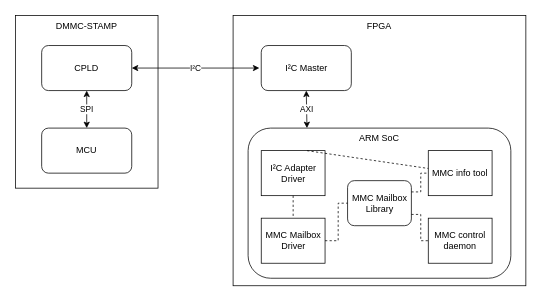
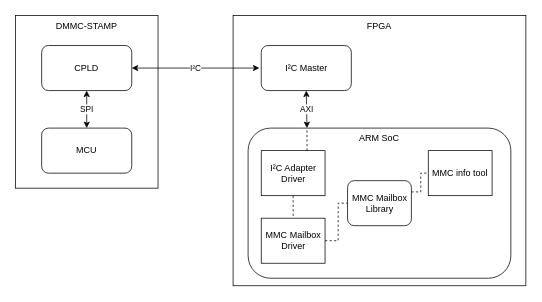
- <mxCell id="16" value="" style="endArrow=none;dashed=1;html=1;rounded=0;fontFamily=Courier New;fontSize=8;exitX=0.718;exitY=0.001;exitDx=0;exitDy=0;exitPerimeter=0;" edge="1" parent="1" source="10" target="14"><mxGeometry width="50" height="50" relative="1" as="geometry"><mxPoint x="490" y="180" as="sourcePoint" /><mxPoint x="540" y="130" as="targetPoint" /></mxGeometry></mxCell>
+ <mxCell id="16" value="" style="endArrow=none;dashed=1;html=1;rounded=0;fontFamily=Courier New;fontSize=8;entryX=0.224;entryY=0;entryDx=0;entryDy=0;entryPerimeter=0;exitX=0.718;exitY=0.001;exitDx=0;exitDy=0;exitPerimeter=0;" edge="1" parent="1" source="10" target="7"><mxGeometry width="50" height="50" relative="1" as="geometry"><mxPoint x="490" y="180" as="sourcePoint" /><mxPoint x="540" y="130" as="targetPoint" /></mxGeometry></mxCell>
- <mxCell id="20" value="" style="endArrow=none;dashed=1;html=1;rounded=0;fontFamily=Courier New;fontSize=8;exitX=1;exitY=0.75;exitDx=0;exitDy=0;entryX=0;entryY=0.5;entryDx=0;entryDy=0;" edge="1" parent="1" source="13" target="15"><mxGeometry width="50" height="50" relative="1" as="geometry"><mxPoint x="547.5" y="280" as="sourcePoint" /><mxPoint x="597.5" y="230" as="targetPoint" /><Array as="points"><mxPoint x="560" y="285" /><mxPoint x="560" y="320" /></Array></mxGeometry></mxCell>
- <mxCell id="15" value="MMC control daemon" style="rounded=0;whiteSpace=wrap;html=1;" vertex="1" parent="1"><mxGeometry x="570" y="290" width="85" height="60" as="geometry" /></mxCell>
